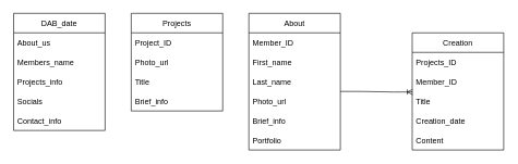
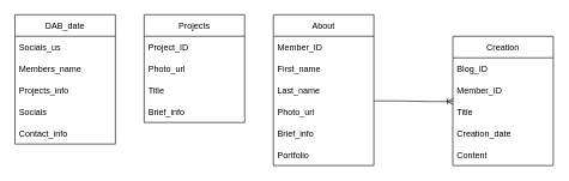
- <mxCell id="16" value="About_us" style="text;strokeColor=none;fillColor=none;align=left;verticalAlign=middle;spacingLeft=4;spacingRight=4;overflow=hidden;points=[[0,0.5],[1,0.5]];portConstraint=eastwest;rotatable=0;" vertex="1" parent="15"><mxGeometry y="30" width="140" height="30" as="geometry" /></mxCell>
+ <mxCell id="16" value="Socials_us" style="text;strokeColor=none;fillColor=none;align=left;verticalAlign=middle;spacingLeft=4;spacingRight=4;overflow=hidden;points=[[0,0.5],[1,0.5]];portConstraint=eastwest;rotatable=0;" vertex="1" parent="15"><mxGeometry y="30" width="140" height="30" as="geometry" /></mxCell>
- <mxCell id="10" value="Projects_ID" style="text;strokeColor=none;fillColor=none;align=left;verticalAlign=middle;spacingLeft=4;spacingRight=4;overflow=hidden;points=[[0,0.5],[1,0.5]];portConstraint=eastwest;rotatable=0;" vertex="1" parent="9"><mxGeometry y="30" width="140" height="30" as="geometry" /></mxCell>
+ <mxCell id="10" value="Blog_ID" style="text;strokeColor=none;fillColor=none;align=left;verticalAlign=middle;spacingLeft=4;spacingRight=4;overflow=hidden;points=[[0,0.5],[1,0.5]];portConstraint=eastwest;rotatable=0;" vertex="1" parent="9"><mxGeometry y="30" width="140" height="30" as="geometry" /></mxCell>
